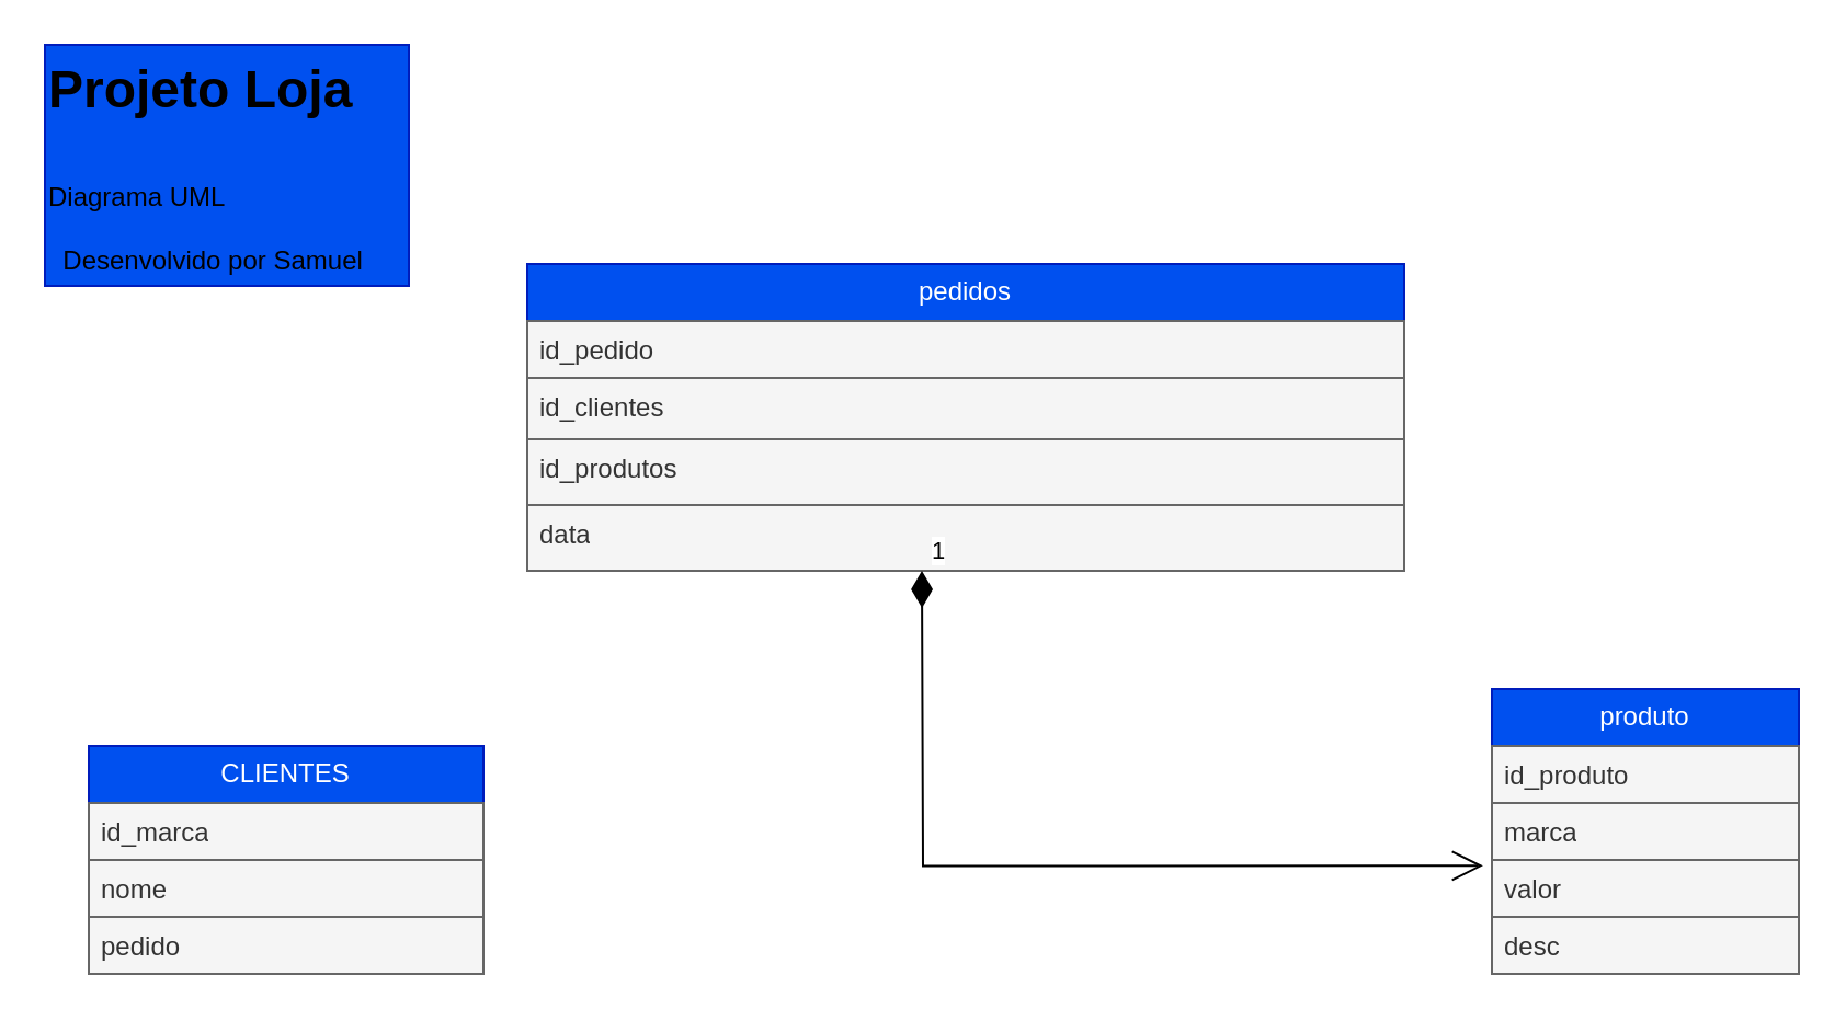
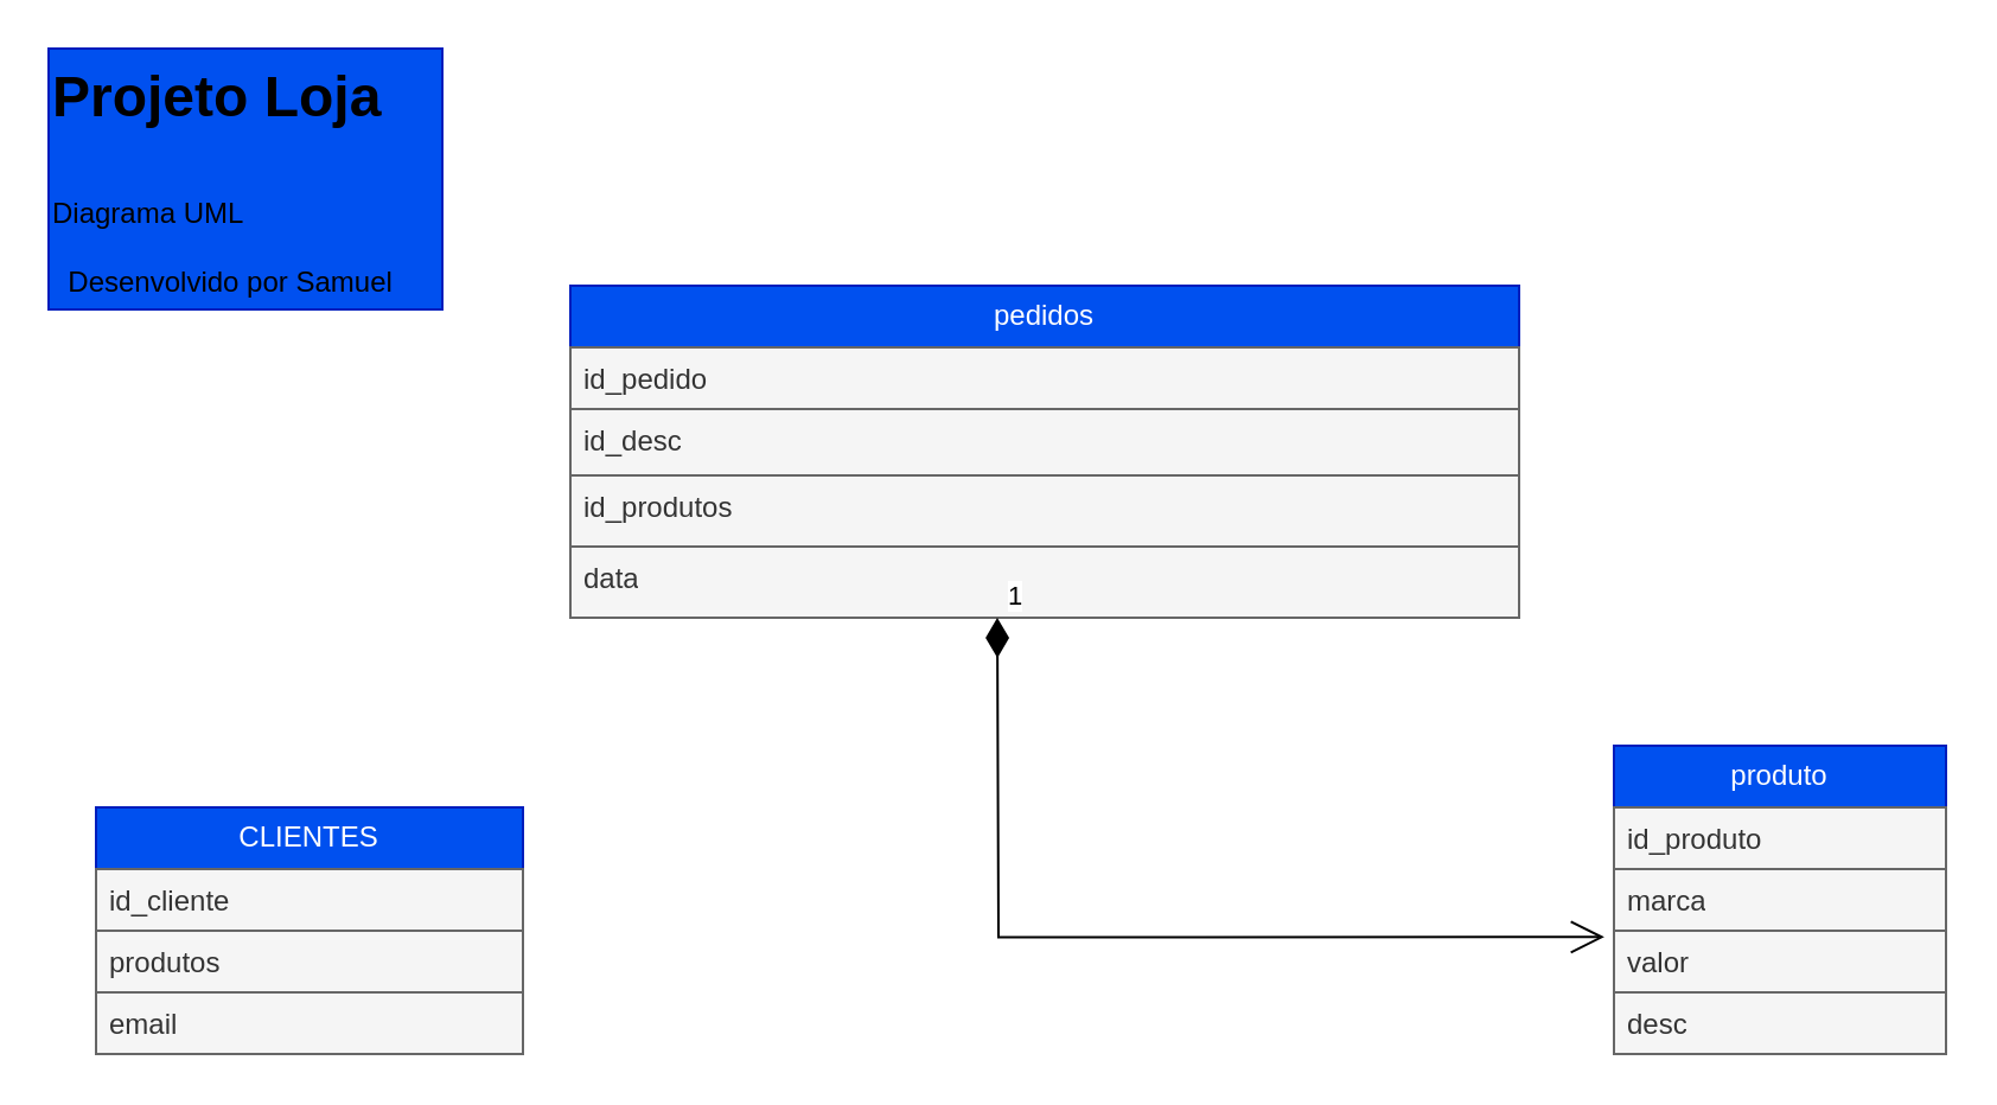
- <mxCell id="13" value="id_clientes" style="text;strokeColor=#666666;fillColor=#f5f5f5;align=left;verticalAlign=top;spacingLeft=4;spacingRight=4;overflow=hidden;rotatable=0;points=[[0,0.5],[1,0.5]];portConstraint=eastwest;whiteSpace=wrap;html=1;fontColor=#333333;" vertex="1" parent="11"><mxGeometry y="52" width="400" height="28" as="geometry" /></mxCell>
+ <mxCell id="13" value="id_desc" style="text;strokeColor=#666666;fillColor=#f5f5f5;align=left;verticalAlign=top;spacingLeft=4;spacingRight=4;overflow=hidden;rotatable=0;points=[[0,0.5],[1,0.5]];portConstraint=eastwest;whiteSpace=wrap;html=1;fontColor=#333333;" vertex="1" parent="11"><mxGeometry y="52" width="400" height="28" as="geometry" /></mxCell>
- <mxCell id="3" value="id_marca" style="text;strokeColor=#666666;fillColor=#f5f5f5;align=left;verticalAlign=top;spacingLeft=4;spacingRight=4;overflow=hidden;rotatable=0;points=[[0,0.5],[1,0.5]];portConstraint=eastwest;whiteSpace=wrap;html=1;fontColor=#333333;" vertex="1" parent="2"><mxGeometry y="26" width="180" height="26" as="geometry" /></mxCell>
+ <mxCell id="3" value="id_cliente" style="text;strokeColor=#666666;fillColor=#f5f5f5;align=left;verticalAlign=top;spacingLeft=4;spacingRight=4;overflow=hidden;rotatable=0;points=[[0,0.5],[1,0.5]];portConstraint=eastwest;whiteSpace=wrap;html=1;fontColor=#333333;" vertex="1" parent="2"><mxGeometry y="26" width="180" height="26" as="geometry" /></mxCell>
- <mxCell id="4" value="nome" style="text;strokeColor=#666666;fillColor=#f5f5f5;align=left;verticalAlign=top;spacingLeft=4;spacingRight=4;overflow=hidden;rotatable=0;points=[[0,0.5],[1,0.5]];portConstraint=eastwest;whiteSpace=wrap;html=1;fontColor=#333333;" vertex="1" parent="2"><mxGeometry y="52" width="180" height="26" as="geometry" /></mxCell>
+ <mxCell id="4" value="produtos" style="text;strokeColor=#666666;fillColor=#f5f5f5;align=left;verticalAlign=top;spacingLeft=4;spacingRight=4;overflow=hidden;rotatable=0;points=[[0,0.5],[1,0.5]];portConstraint=eastwest;whiteSpace=wrap;html=1;fontColor=#333333;" vertex="1" parent="2"><mxGeometry y="52" width="180" height="26" as="geometry" /></mxCell>
- <mxCell id="5" value="pedido" style="text;strokeColor=#666666;fillColor=#f5f5f5;align=left;verticalAlign=top;spacingLeft=4;spacingRight=4;overflow=hidden;rotatable=0;points=[[0,0.5],[1,0.5]];portConstraint=eastwest;whiteSpace=wrap;html=1;fontColor=#333333;" vertex="1" parent="2"><mxGeometry y="78" width="180" height="26" as="geometry" /></mxCell>
+ <mxCell id="5" value="email" style="text;strokeColor=#666666;fillColor=#f5f5f5;align=left;verticalAlign=top;spacingLeft=4;spacingRight=4;overflow=hidden;rotatable=0;points=[[0,0.5],[1,0.5]];portConstraint=eastwest;whiteSpace=wrap;html=1;fontColor=#333333;" vertex="1" parent="2"><mxGeometry y="78" width="180" height="26" as="geometry" /></mxCell>
